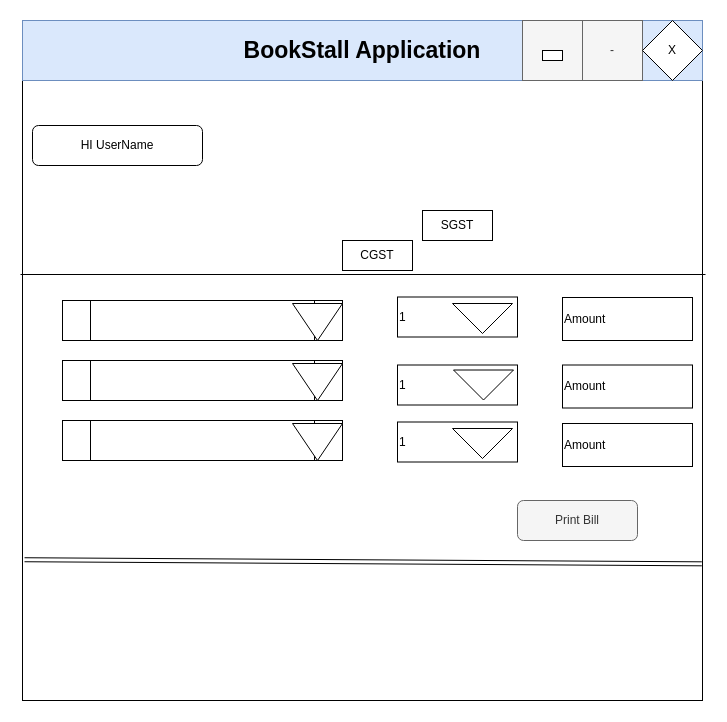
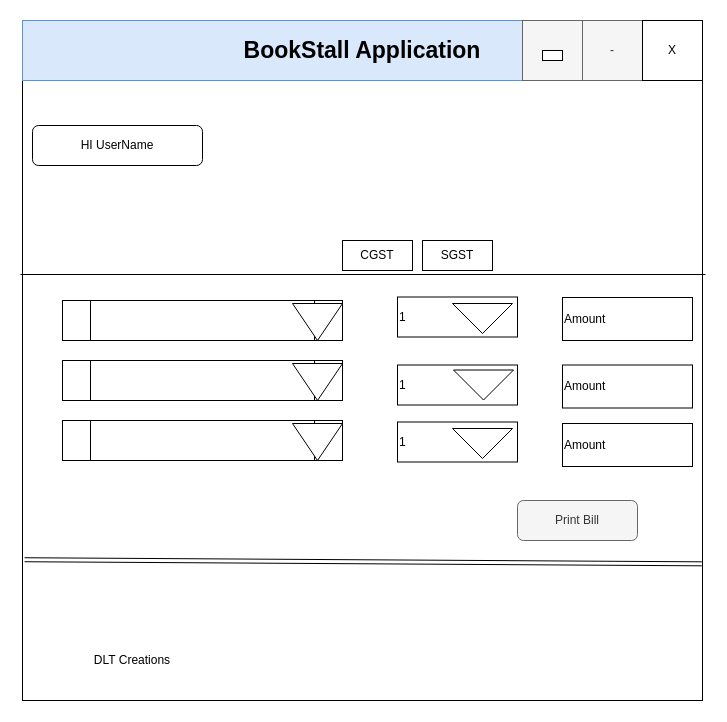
- <mxCell id="6" value="X" style="rhombus;whiteSpace=wrap;html=1;" vertex="1" parent="1"><mxGeometry x="642" y="20" width="60" height="60" as="geometry" /></mxCell>
+ <mxCell id="6" value="X" style="rounded=0;whiteSpace=wrap;html=1;" vertex="1" parent="1"><mxGeometry x="642" y="20" width="60" height="60" as="geometry" /></mxCell>
- <mxCell id="19" value="SGST" style="rounded=0;whiteSpace=wrap;html=1;align=center;" vertex="1" parent="1"><mxGeometry x="422" y="210" width="70" height="30" as="geometry" /></mxCell>
+ <mxCell id="19" value="SGST" style="rounded=0;whiteSpace=wrap;html=1;align=center;" vertex="1" parent="1"><mxGeometry x="422" y="240" width="70" height="30" as="geometry" /></mxCell>
+ <mxCell id="10" value="DLT Creations" style="text;html=1;strokeColor=none;fillColor=none;align=center;verticalAlign=middle;whiteSpace=wrap;rounded=0;" vertex="1" parent="1"><mxGeometry x="22" y="650" width="220" height="20" as="geometry" /></mxCell>
